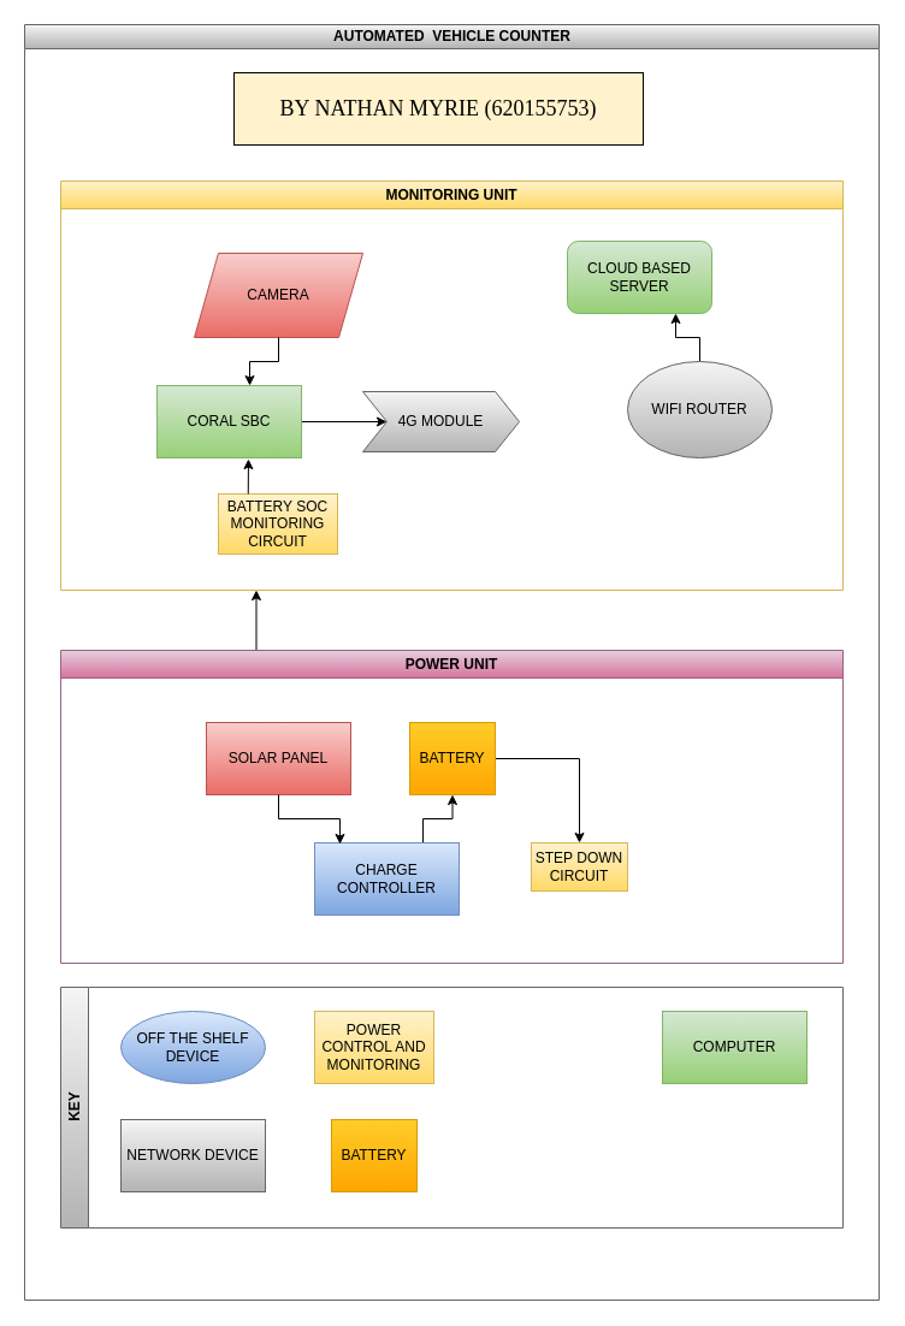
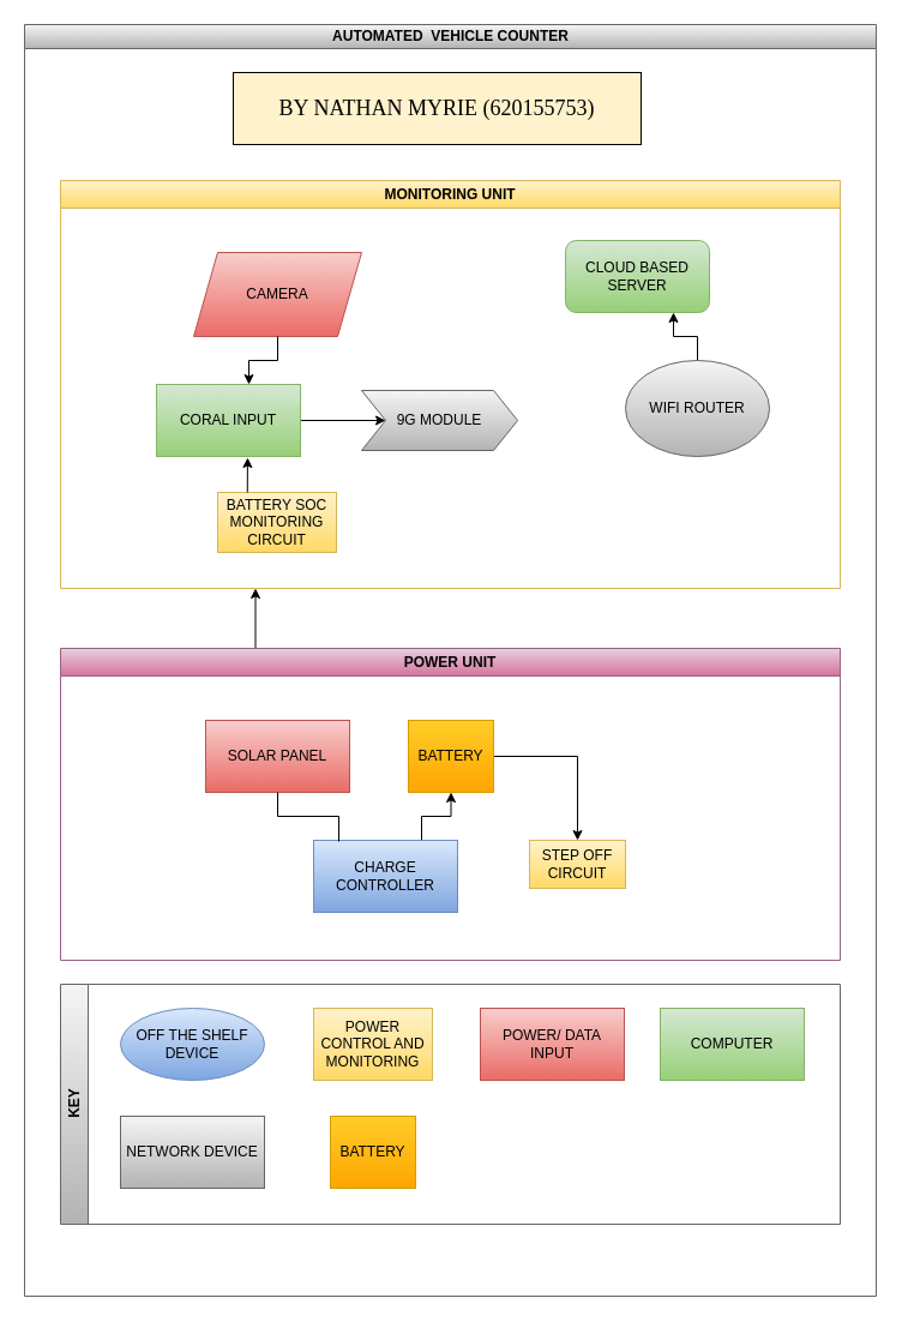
- <mxCell id="6" value="CORAL SBC" style="rounded=0;whiteSpace=wrap;html=1;fillColor=#d5e8d4;strokeColor=#82b366;gradientColor=#97d077;" parent="3" vertex="1"><mxGeometry x="80" y="170" width="120" height="60" as="geometry" /></mxCell>
+ <mxCell id="6" value="CORAL INPUT" style="rounded=0;whiteSpace=wrap;html=1;fillColor=#d5e8d4;strokeColor=#82b366;gradientColor=#97d077;" parent="3" vertex="1"><mxGeometry x="80" y="170" width="120" height="60" as="geometry" /></mxCell>
- <mxCell id="11" value="4G MODULE" style="shape=step;perimeter=stepPerimeter;whiteSpace=wrap;html=1;fixedSize=1;fillColor=#f5f5f5;gradientColor=#b3b3b3;strokeColor=#666666;" parent="3" vertex="1"><mxGeometry x="251" y="175" width="130" height="50" as="geometry" /></mxCell>
+ <mxCell id="11" value="9G MODULE" style="shape=step;perimeter=stepPerimeter;whiteSpace=wrap;html=1;fixedSize=1;fillColor=#f5f5f5;gradientColor=#b3b3b3;strokeColor=#666666;" parent="3" vertex="1"><mxGeometry x="251" y="175" width="130" height="50" as="geometry" /></mxCell>
- <mxCell id="22" style="edgeStyle=orthogonalEdgeStyle;rounded=0;orthogonalLoop=1;jettySize=auto;html=1;exitX=0.5;exitY=1;exitDx=0;exitDy=0;entryX=0.175;entryY=0.017;entryDx=0;entryDy=0;entryPerimeter=0;" parent="15" source="16" target="20" edge="1"><mxGeometry relative="1" as="geometry" /></mxCell>
+ <mxCell id="22" style="edgeStyle=orthogonalEdgeStyle;rounded=0;orthogonalLoop=1;jettySize=auto;html=1;exitX=0.5;exitY=1;exitDx=0;exitDy=0;entryX=0.175;entryY=0.017;entryDx=0;entryDy=0;entryPerimeter=0;endArrow=none;" parent="15" source="16" target="20" edge="1"><mxGeometry relative="1" as="geometry" /></mxCell>
- <mxCell id="21" value="STEP DOWN CIRCUIT" style="rounded=0;whiteSpace=wrap;html=1;fillColor=#fff2cc;gradientColor=#ffd966;strokeColor=#d6b656;" parent="15" vertex="1"><mxGeometry x="391" y="160" width="80" height="40" as="geometry" /></mxCell>
+ <mxCell id="21" value="STEP OFF CIRCUIT" style="rounded=0;whiteSpace=wrap;html=1;fillColor=#fff2cc;gradientColor=#ffd966;strokeColor=#d6b656;" parent="15" vertex="1"><mxGeometry x="391" y="160" width="80" height="40" as="geometry" /></mxCell>
+ <mxCell id="27" value="POWER/ DATA INPUT" style="rounded=0;whiteSpace=wrap;html=1;fillColor=#f8cecc;strokeColor=#b85450;gradientColor=#ea6b66;" parent="24" vertex="1"><mxGeometry x="350" y="20" width="120" height="60" as="geometry" /></mxCell>
